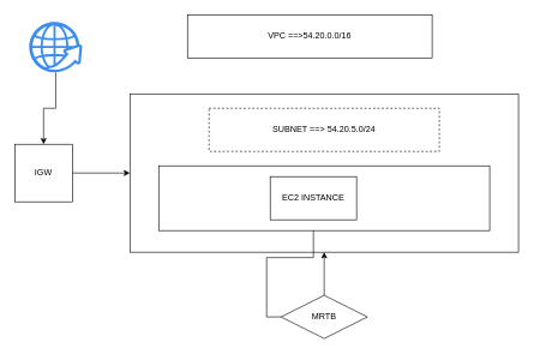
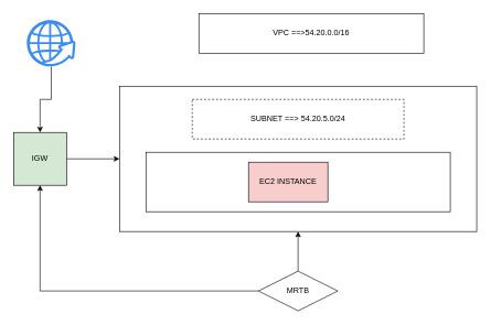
- <mxCell id="2" value="VPC ==&amp;gt;54.20.0.0/16" style="rounded=0;whiteSpace=wrap;html=1;" vertex="1" parent="1"><mxGeometry x="260" y="20" width="340" height="60" as="geometry" /></mxCell>
+ <mxCell id="2" value="VPC ==&amp;gt;54.20.0.0/16" style="rounded=0;whiteSpace=wrap;html=1;" vertex="1" parent="1"><mxGeometry x="300" y="20" width="340" height="60" as="geometry" /></mxCell>
- <mxCell id="6" value="IGW" style="whiteSpace=wrap;html=1;aspect=fixed;" vertex="1" parent="1"><mxGeometry x="20" y="200" width="80" height="80" as="geometry" /></mxCell>
+ <mxCell id="6" value="IGW" style="whiteSpace=wrap;html=1;aspect=fixed;fillColor=#d5e8d4;" vertex="1" parent="1"><mxGeometry x="20" y="200" width="80" height="80" as="geometry" /></mxCell>
- <mxCell id="13" value="EC2 INSTANCE" style="rounded=0;whiteSpace=wrap;html=1;" vertex="1" parent="1"><mxGeometry x="375" y="245" width="120" height="60" as="geometry" /></mxCell>
+ <mxCell id="13" value="EC2 INSTANCE" style="rounded=0;whiteSpace=wrap;html=1;fillColor=#f8cecc;" vertex="1" parent="1"><mxGeometry x="375" y="245" width="120" height="60" as="geometry" /></mxCell>
- <mxCell id="8" style="edgeStyle=orthogonalEdgeStyle;rounded=0;orthogonalLoop=1;jettySize=auto;html=1;exitX=0;exitY=0.5;exitDx=0;exitDy=0;" edge="1" parent="1" source="9" target="13"><mxGeometry relative="1" as="geometry" /></mxCell>
+ <mxCell id="8" style="edgeStyle=orthogonalEdgeStyle;rounded=0;orthogonalLoop=1;jettySize=auto;html=1;exitX=0;exitY=0.5;exitDx=0;exitDy=0;entryX=0.5;entryY=1;entryDx=0;entryDy=0;" edge="1" parent="1" source="9" target="6"><mxGeometry relative="1" as="geometry" /></mxCell>
